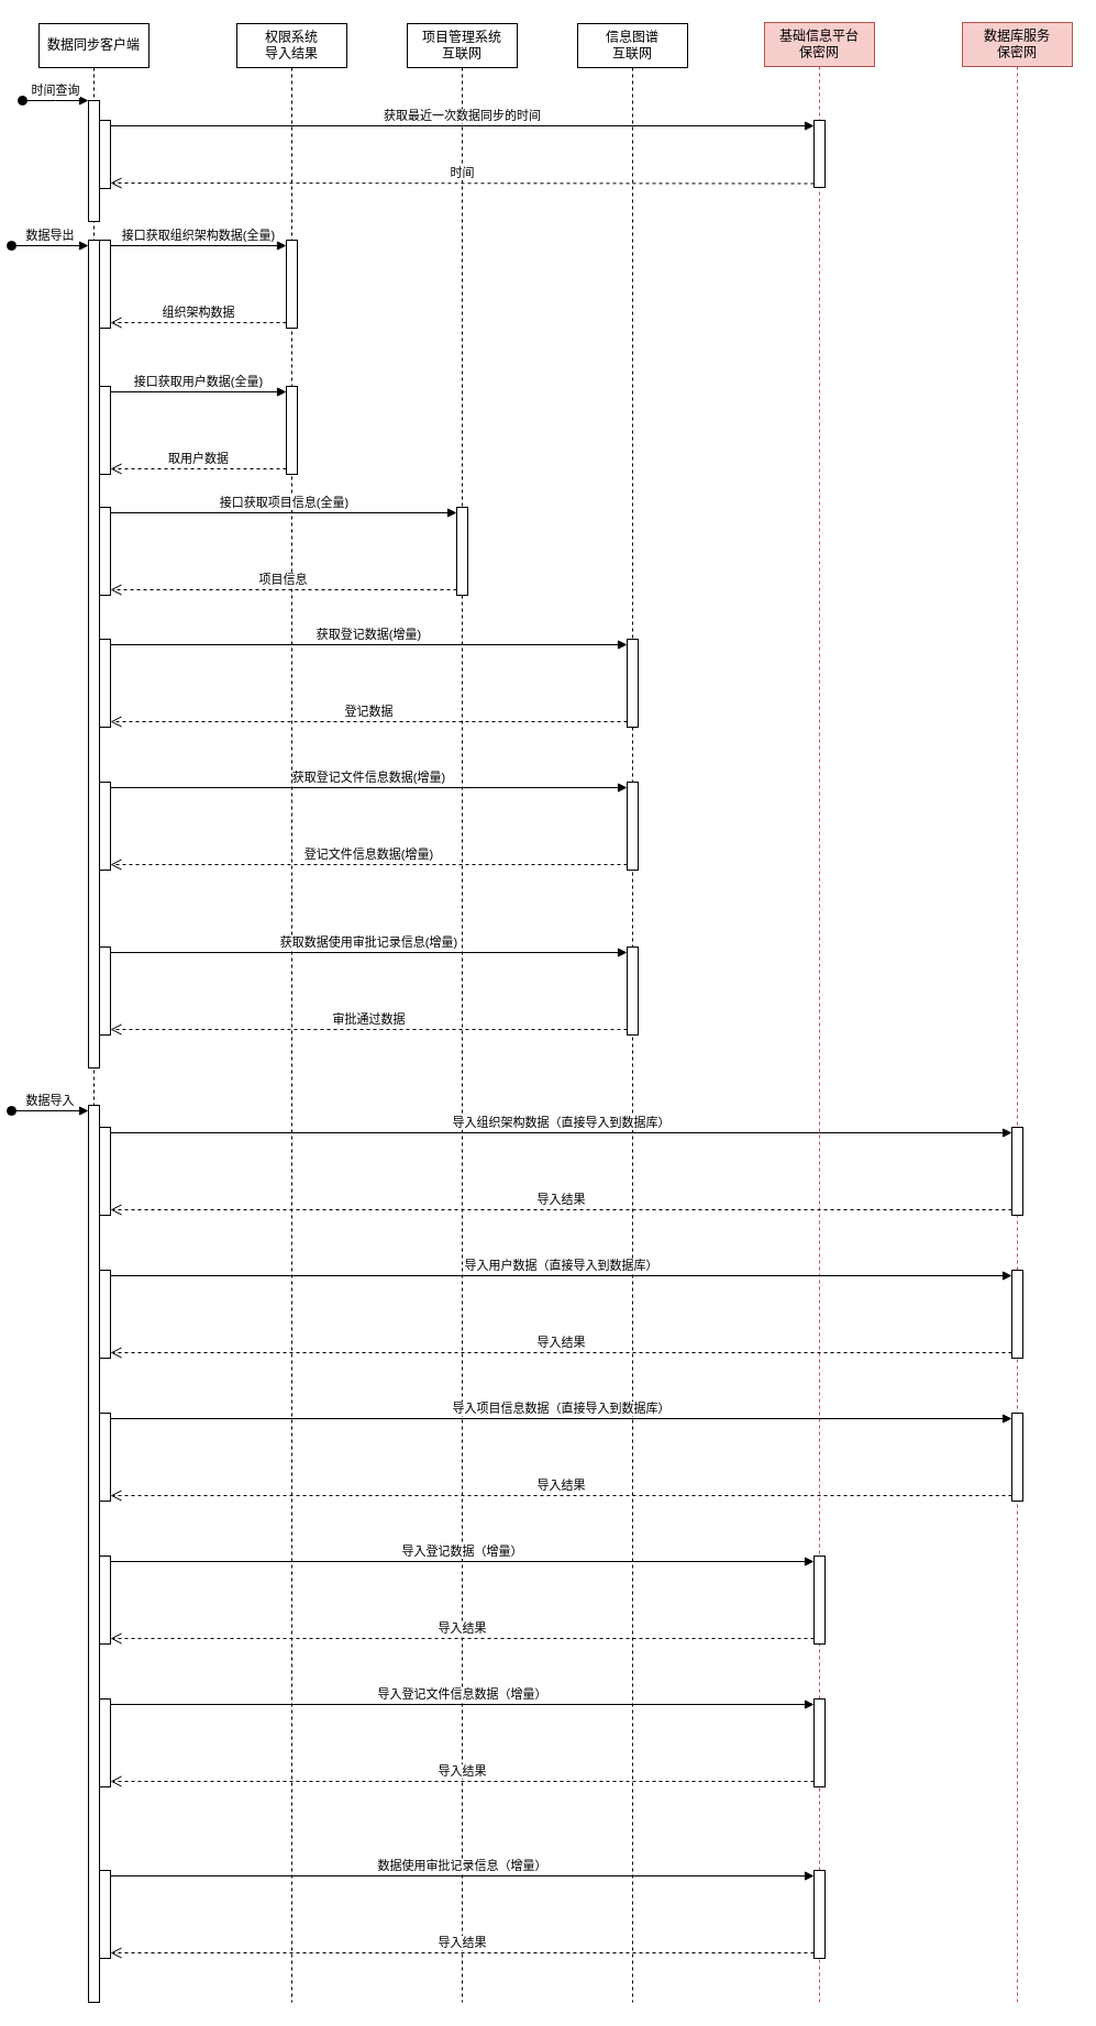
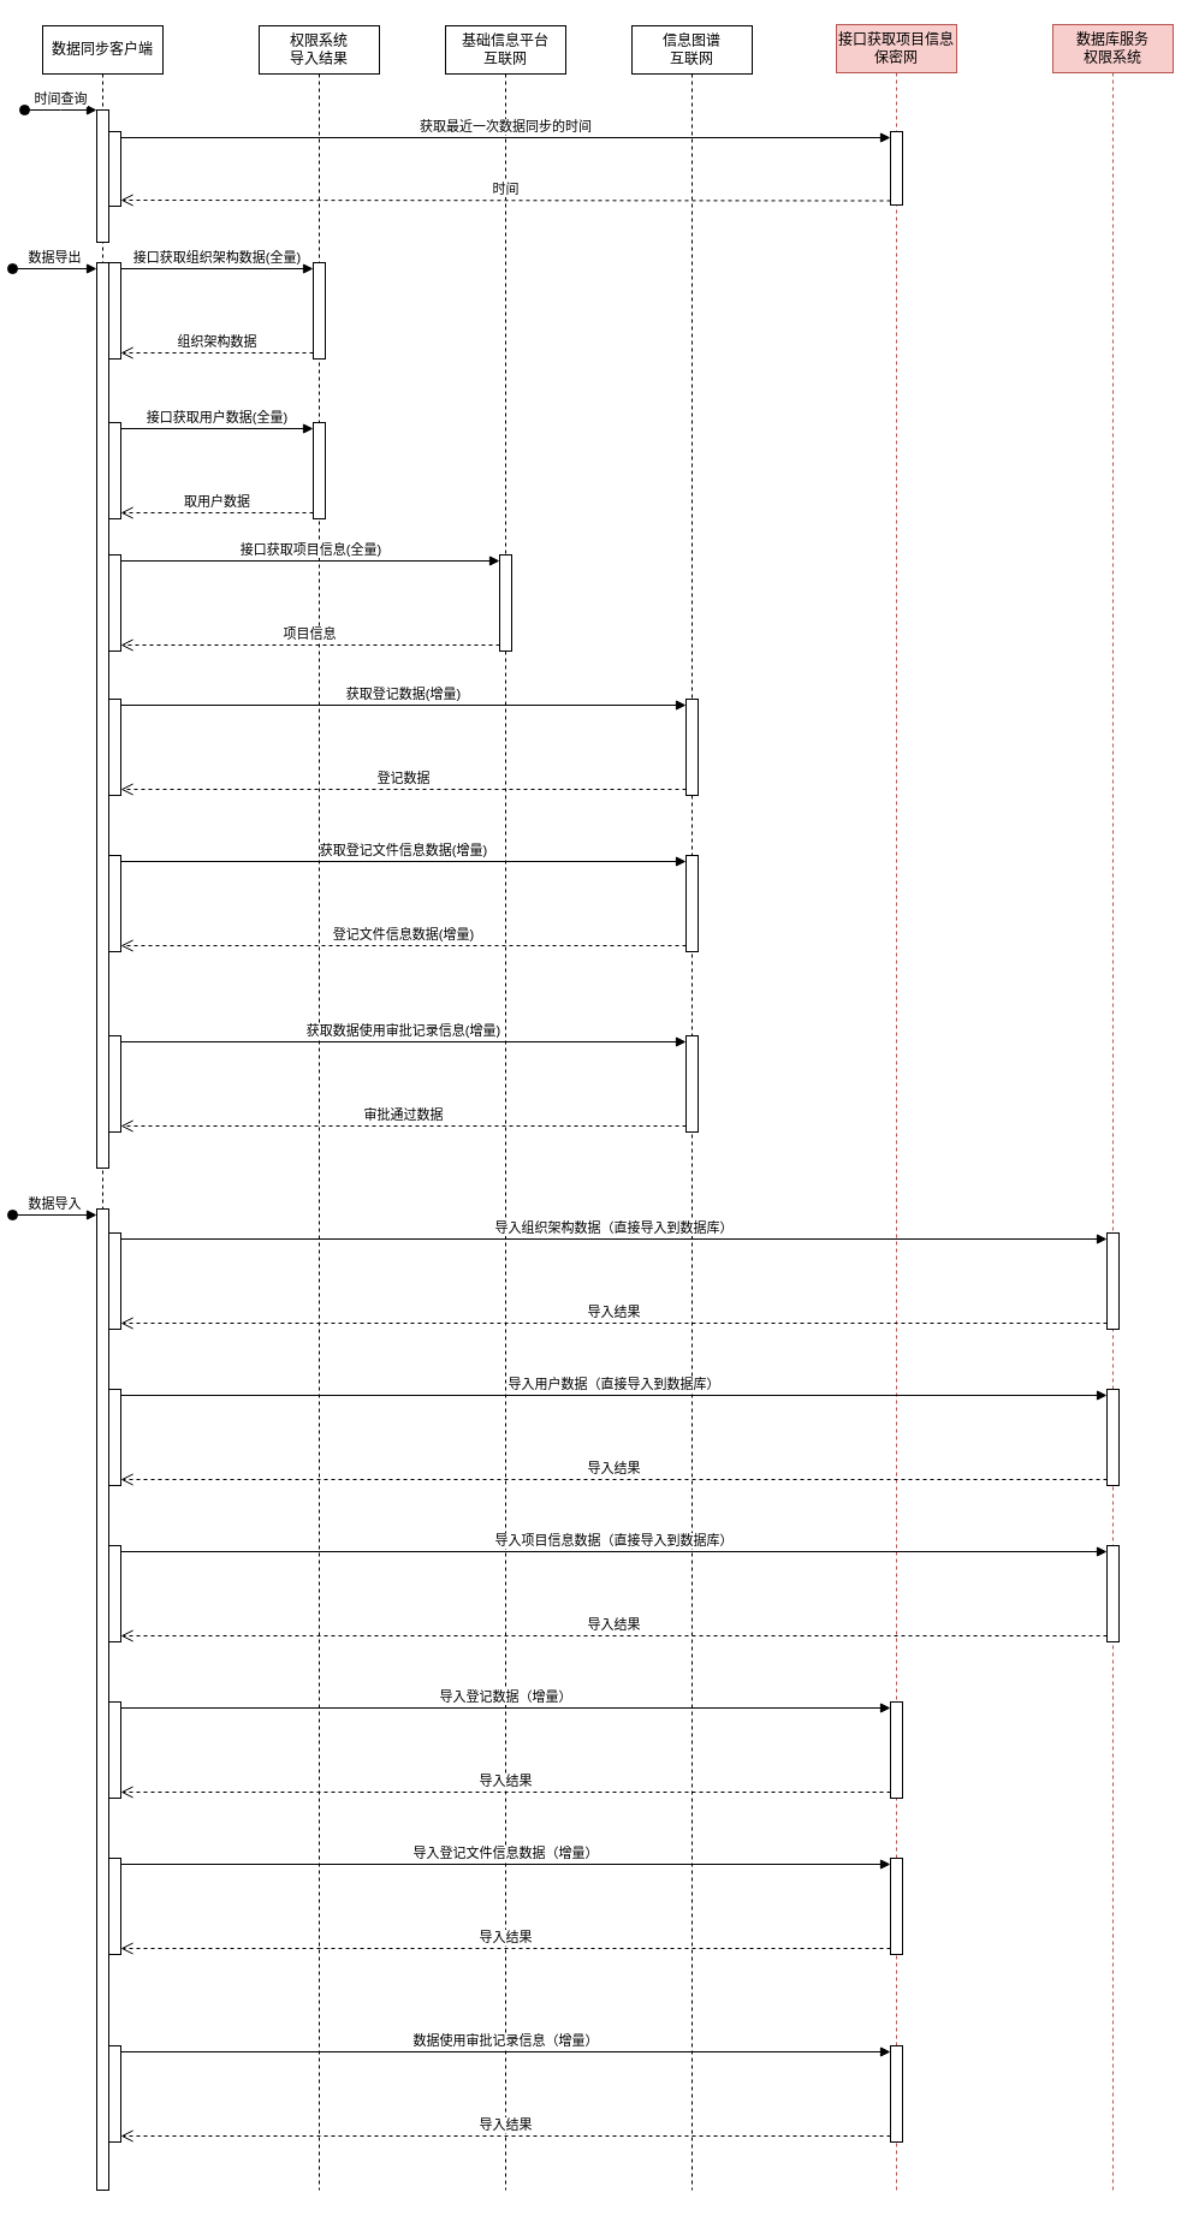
- <mxCell id="31" value="基础信息平台&lt;div&gt;保密网&lt;/div&gt;" style="shape=umlLifeline;perimeter=lifelinePerimeter;whiteSpace=wrap;html=1;container=0;dropTarget=0;collapsible=0;recursiveResize=0;outlineConnect=0;portConstraint=eastwest;newEdgeStyle={&quot;edgeStyle&quot;:&quot;elbowEdgeStyle&quot;,&quot;elbow&quot;:&quot;vertical&quot;,&quot;curved&quot;:0,&quot;rounded&quot;:0};fillColor=#f8cecc;strokeColor=#b85450;" vertex="1" parent="1"><mxGeometry x="680" y="20" width="100" height="1801" as="geometry" /></mxCell>
+ <mxCell id="31" value="接口获取项目信息&lt;div&gt;保密网&lt;/div&gt;" style="shape=umlLifeline;perimeter=lifelinePerimeter;whiteSpace=wrap;html=1;container=0;dropTarget=0;collapsible=0;recursiveResize=0;outlineConnect=0;portConstraint=eastwest;newEdgeStyle={&quot;edgeStyle&quot;:&quot;elbowEdgeStyle&quot;,&quot;elbow&quot;:&quot;vertical&quot;,&quot;curved&quot;:0,&quot;rounded&quot;:0};fillColor=#f8cecc;strokeColor=#b85450;" vertex="1" parent="1"><mxGeometry x="680" y="20" width="100" height="1801" as="geometry" /></mxCell>
- <mxCell id="48" value="数据库服务&lt;div&gt;保密网&lt;/div&gt;" style="shape=umlLifeline;perimeter=lifelinePerimeter;whiteSpace=wrap;html=1;container=0;dropTarget=0;collapsible=0;recursiveResize=0;outlineConnect=0;portConstraint=eastwest;newEdgeStyle={&quot;edgeStyle&quot;:&quot;elbowEdgeStyle&quot;,&quot;elbow&quot;:&quot;vertical&quot;,&quot;curved&quot;:0,&quot;rounded&quot;:0};fillColor=#f8cecc;strokeColor=#b85450;" vertex="1" parent="1"><mxGeometry x="860" y="20" width="100" height="1801" as="geometry" /></mxCell>
+ <mxCell id="48" value="数据库服务&lt;div&gt;权限系统&lt;/div&gt;" style="shape=umlLifeline;perimeter=lifelinePerimeter;whiteSpace=wrap;html=1;container=0;dropTarget=0;collapsible=0;recursiveResize=0;outlineConnect=0;portConstraint=eastwest;newEdgeStyle={&quot;edgeStyle&quot;:&quot;elbowEdgeStyle&quot;,&quot;elbow&quot;:&quot;vertical&quot;,&quot;curved&quot;:0,&quot;rounded&quot;:0};fillColor=#f8cecc;strokeColor=#b85450;" vertex="1" parent="1"><mxGeometry x="860" y="20" width="100" height="1801" as="geometry" /></mxCell>
- <mxCell id="25" value="项目管理系统&lt;div&gt;互联网&lt;br&gt;&lt;/div&gt;" style="shape=umlLifeline;perimeter=lifelinePerimeter;whiteSpace=wrap;html=1;container=0;dropTarget=0;collapsible=0;recursiveResize=0;outlineConnect=0;portConstraint=eastwest;newEdgeStyle={&quot;edgeStyle&quot;:&quot;elbowEdgeStyle&quot;,&quot;elbow&quot;:&quot;vertical&quot;,&quot;curved&quot;:0,&quot;rounded&quot;:0};" vertex="1" parent="1"><mxGeometry x="355" y="21" width="100" height="1800" as="geometry" /></mxCell>
+ <mxCell id="25" value="基础信息平台&lt;div&gt;互联网&lt;br&gt;&lt;/div&gt;" style="shape=umlLifeline;perimeter=lifelinePerimeter;whiteSpace=wrap;html=1;container=0;dropTarget=0;collapsible=0;recursiveResize=0;outlineConnect=0;portConstraint=eastwest;newEdgeStyle={&quot;edgeStyle&quot;:&quot;elbowEdgeStyle&quot;,&quot;elbow&quot;:&quot;vertical&quot;,&quot;curved&quot;:0,&quot;rounded&quot;:0};" vertex="1" parent="1"><mxGeometry x="355" y="21" width="100" height="1800" as="geometry" /></mxCell>
